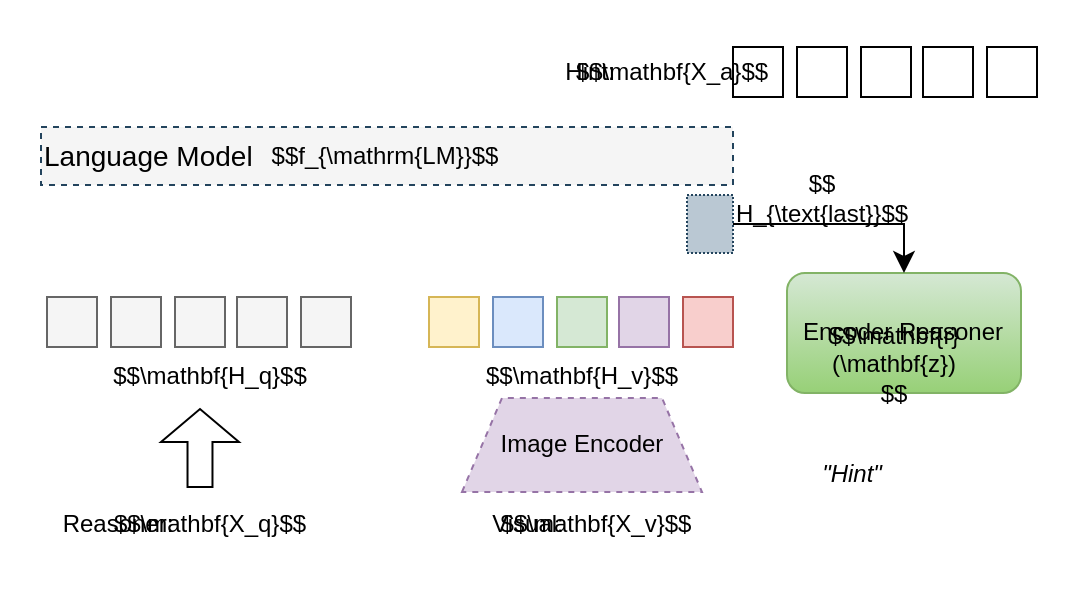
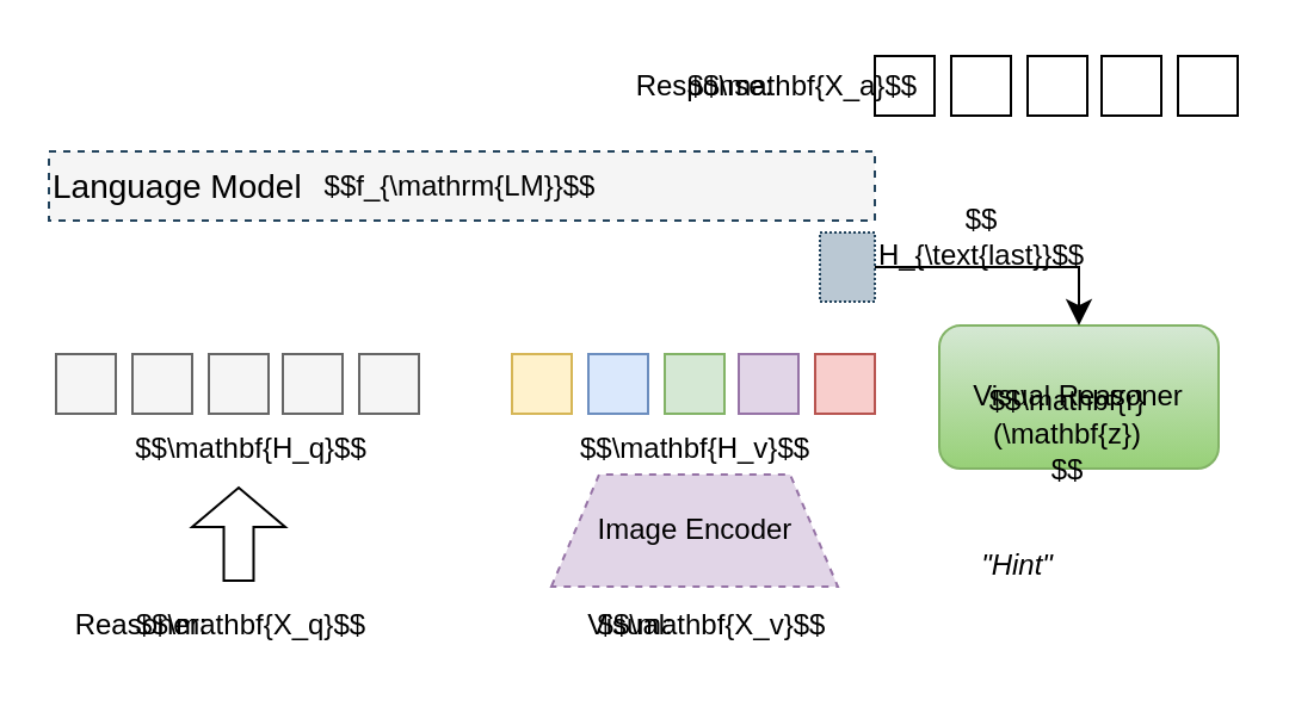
- <mxCell id="27" value="Hint:" style="text;html=1;align=center;verticalAlign=middle;whiteSpace=wrap;rounded=0;" vertex="1" parent="1"><mxGeometry x="265" y="20.5" width="60" height="30" as="geometry" /></mxCell>
+ <mxCell id="27" value="Response:" style="text;html=1;align=center;verticalAlign=middle;whiteSpace=wrap;rounded=0;" vertex="1" parent="1"><mxGeometry x="265" y="20.5" width="60" height="30" as="geometry" /></mxCell>
- <mxCell id="9" value="Encoder Reasoner" style="rounded=1;whiteSpace=wrap;html=1;fillColor=#d5e8d4;gradientColor=#97d077;strokeColor=#82b366;verticalAlign=middle;" vertex="1" parent="1"><mxGeometry x="393" y="136" width="117" height="60" as="geometry" /></mxCell>
+ <mxCell id="9" value="Visual Reasoner" style="rounded=1;whiteSpace=wrap;html=1;fillColor=#d5e8d4;gradientColor=#97d077;strokeColor=#82b366;verticalAlign=middle;" vertex="1" parent="1"><mxGeometry x="393" y="136" width="117" height="60" as="geometry" /></mxCell>
